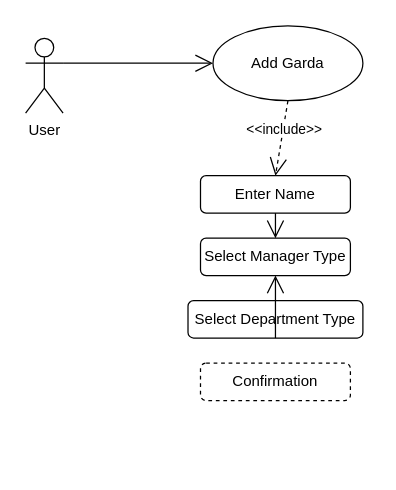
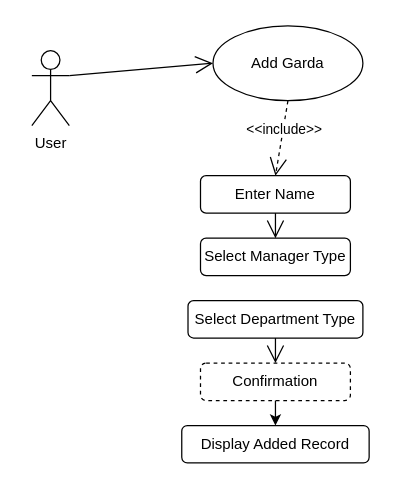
- <mxCell id="2" value="User" style="shape=umlActor;verticalLabelPosition=bottom;verticalAlign=top;html=1;" parent="1" vertex="1"><mxGeometry x="20" y="30" width="30" height="60" as="geometry" /></mxCell>
+ <mxCell id="2" value="User" style="shape=umlActor;verticalLabelPosition=bottom;verticalAlign=top;html=1;" parent="1" vertex="1"><mxGeometry x="25" y="40" width="30" height="60" as="geometry" /></mxCell>
- <mxCell id="12" value="" style="endArrow=open;endFill=1;endSize=12;html=1;rounded=0;exitX=0.5;exitY=1;exitDx=0;exitDy=0;" parent="1" source="6" target="5" edge="1"><mxGeometry width="160" relative="1" as="geometry"><mxPoint x="360" y="140" as="sourcePoint" /><mxPoint x="360" y="200" as="targetPoint" /></mxGeometry></mxCell>
+ <mxCell id="12" value="" style="endArrow=open;endFill=1;endSize=12;html=1;rounded=0;entryX=0.5;entryY=0;entryDx=0;entryDy=0;exitX=0.5;exitY=1;exitDx=0;exitDy=0;" parent="1" source="6" target="7" edge="1"><mxGeometry width="160" relative="1" as="geometry"><mxPoint x="360" y="140" as="sourcePoint" /><mxPoint x="360" y="200" as="targetPoint" /></mxGeometry></mxCell>
+ <mxCell id="14" value="" style="endArrow=classic;html=1;rounded=0;exitX=0.5;exitY=1;exitDx=0;exitDy=0;entryX=0.5;entryY=0;entryDx=0;entryDy=0;" parent="1" source="7" target="13" edge="1"><mxGeometry width="50" height="50" relative="1" as="geometry"><mxPoint x="190" y="280" as="sourcePoint" /><mxPoint x="240" y="230" as="targetPoint" /></mxGeometry></mxCell>
+ <mxCell id="13" value="Display Added Record" style="rounded=1;whiteSpace=wrap;html=1;" parent="1" vertex="1"><mxGeometry x="145" y="340" width="150" height="30" as="geometry" /></mxCell>
